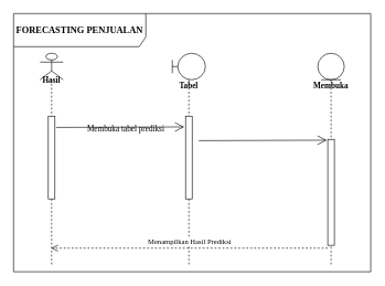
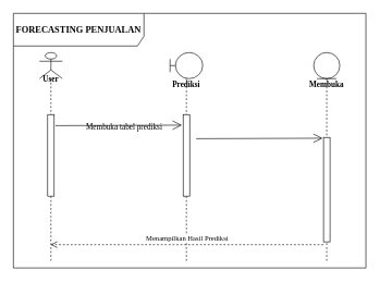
- <mxCell id="4" value="Hasil" style="text;align=center;fontStyle=1;verticalAlign=middle;spacingLeft=3;spacingRight=3;strokeColor=none;rotatable=0;points=[[0,0.5],[1,0.5]];portConstraint=eastwest;fontFamily=Times New Roman;" parent="3" vertex="1"><mxGeometry x="-7.5" y="30" width="50" height="20" as="geometry" /></mxCell>
+ <mxCell id="4" value="User" style="text;align=center;fontStyle=1;verticalAlign=middle;spacingLeft=3;spacingRight=3;strokeColor=none;rotatable=0;points=[[0,0.5],[1,0.5]];portConstraint=eastwest;fontFamily=Times New Roman;" parent="3" vertex="1"><mxGeometry x="-7.5" y="30" width="50" height="20" as="geometry" /></mxCell>
- <mxCell id="6" value="&lt;b&gt;Tabel&lt;/b&gt;" style="shape=umlLifeline;participant=umlBoundary;perimeter=lifelinePerimeter;whiteSpace=wrap;html=1;container=1;collapsible=0;recursiveResize=0;verticalAlign=top;spacingTop=36;outlineConnect=0;fontFamily=Times New Roman;" parent="1" vertex="1"><mxGeometry x="260" y="80" width="50" height="320" as="geometry" /></mxCell>
+ <mxCell id="6" value="&lt;b&gt;Prediksi&lt;/b&gt;" style="shape=umlLifeline;participant=umlBoundary;perimeter=lifelinePerimeter;whiteSpace=wrap;html=1;container=1;collapsible=0;recursiveResize=0;verticalAlign=top;spacingTop=36;outlineConnect=0;fontFamily=Times New Roman;" parent="1" vertex="1"><mxGeometry x="260" y="80" width="50" height="320" as="geometry" /></mxCell>
